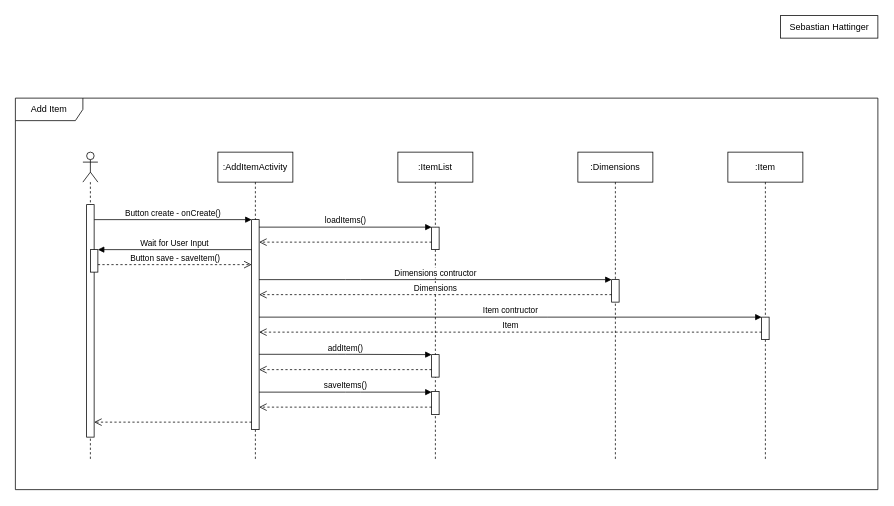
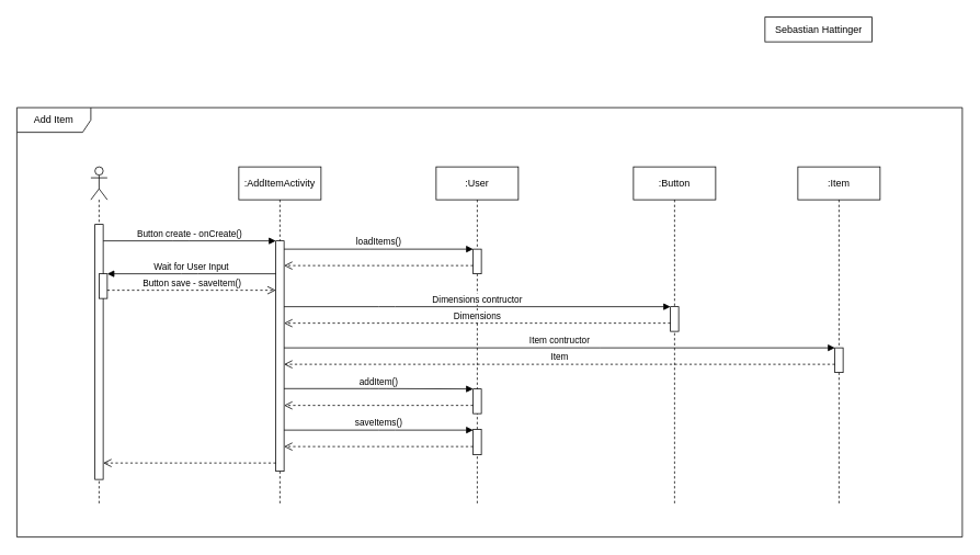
- <mxCell id="30" value="Sebastian Hattinger" style="html=1;" vertex="1" parent="1"><mxGeometry x="1040" y="20" width="130" height="30" as="geometry" /></mxCell>
+ <mxCell id="30" value="Sebastian Hattinger" style="html=1;" vertex="1" parent="1"><mxGeometry x="930" y="20" width="130" height="30" as="geometry" /></mxCell>
- <mxCell id="5" value=":ItemList" style="shape=umlLifeline;perimeter=lifelinePerimeter;whiteSpace=wrap;html=1;container=1;collapsible=0;recursiveResize=0;outlineConnect=0;" vertex="1" parent="1"><mxGeometry x="530" y="202" width="100" height="410" as="geometry" /></mxCell>
+ <mxCell id="5" value=":User" style="shape=umlLifeline;perimeter=lifelinePerimeter;whiteSpace=wrap;html=1;container=1;collapsible=0;recursiveResize=0;outlineConnect=0;" vertex="1" parent="1"><mxGeometry x="530" y="202" width="100" height="410" as="geometry" /></mxCell>
- <mxCell id="11" value=":Dimensions" style="shape=umlLifeline;perimeter=lifelinePerimeter;whiteSpace=wrap;html=1;container=1;collapsible=0;recursiveResize=0;outlineConnect=0;" vertex="1" parent="1"><mxGeometry x="770" y="202" width="100" height="410" as="geometry" /></mxCell>
+ <mxCell id="11" value=":Button" style="shape=umlLifeline;perimeter=lifelinePerimeter;whiteSpace=wrap;html=1;container=1;collapsible=0;recursiveResize=0;outlineConnect=0;" vertex="1" parent="1"><mxGeometry x="770" y="202" width="100" height="410" as="geometry" /></mxCell>
